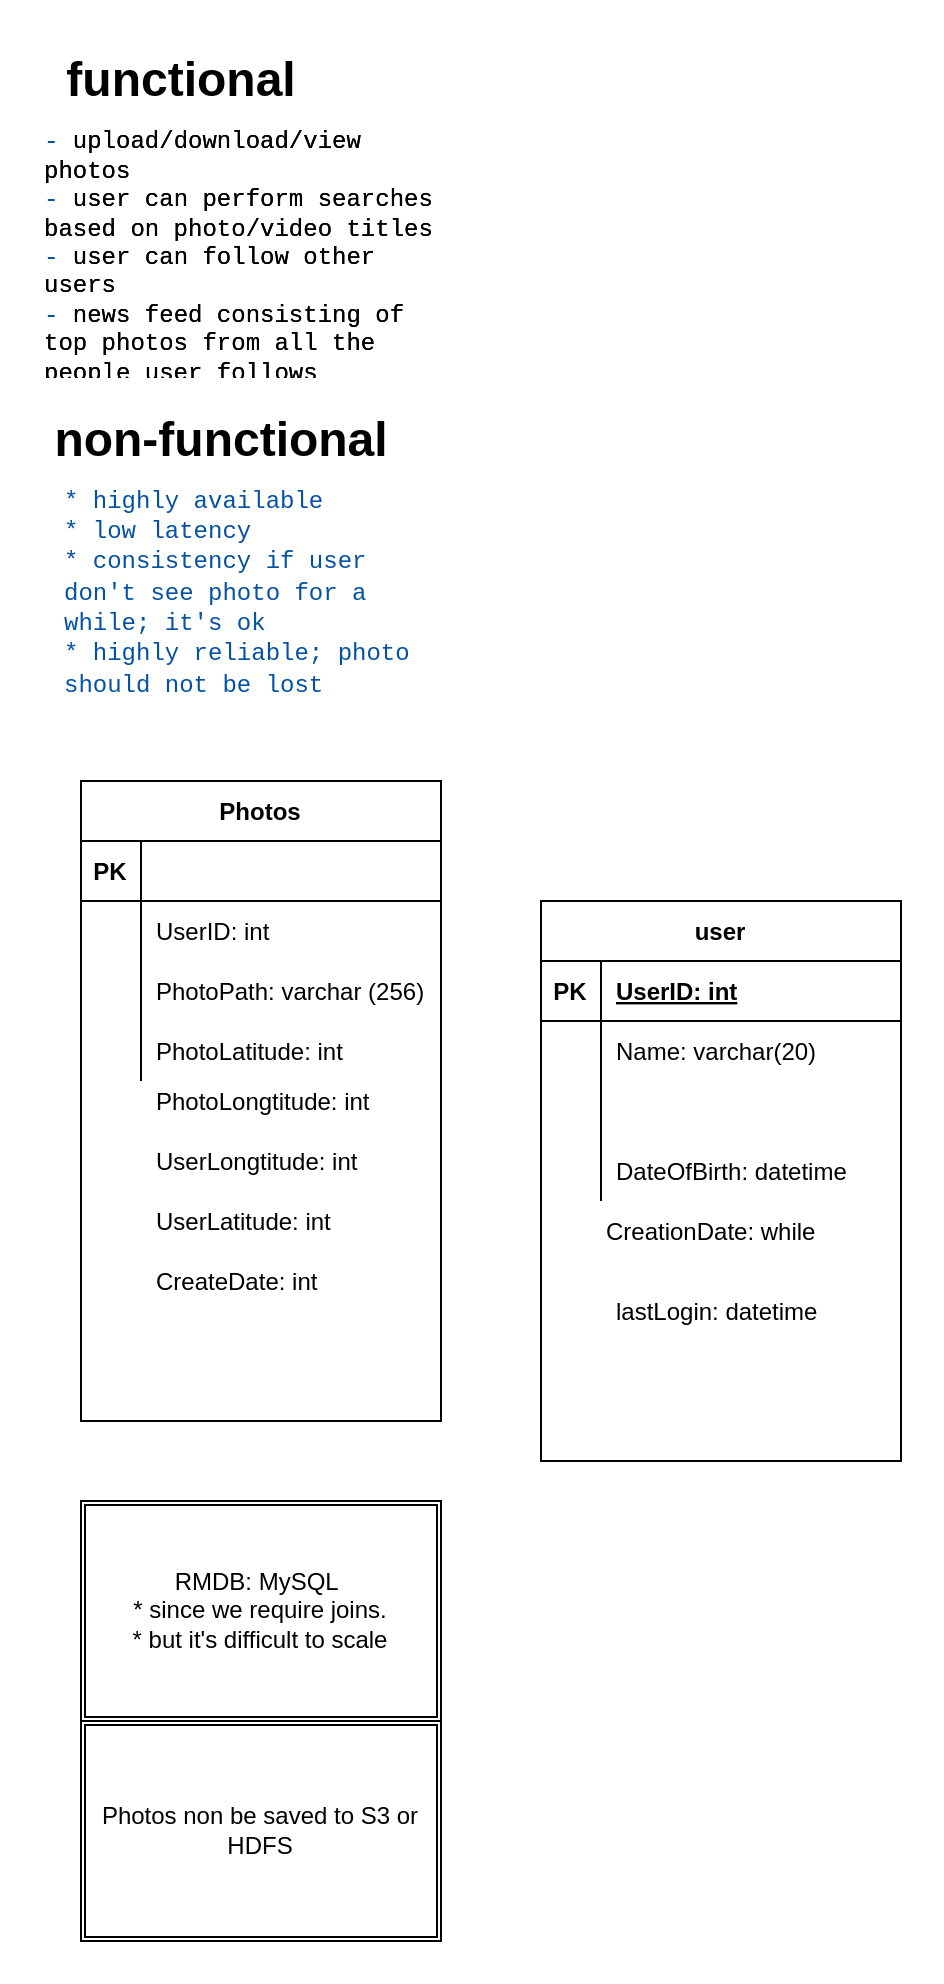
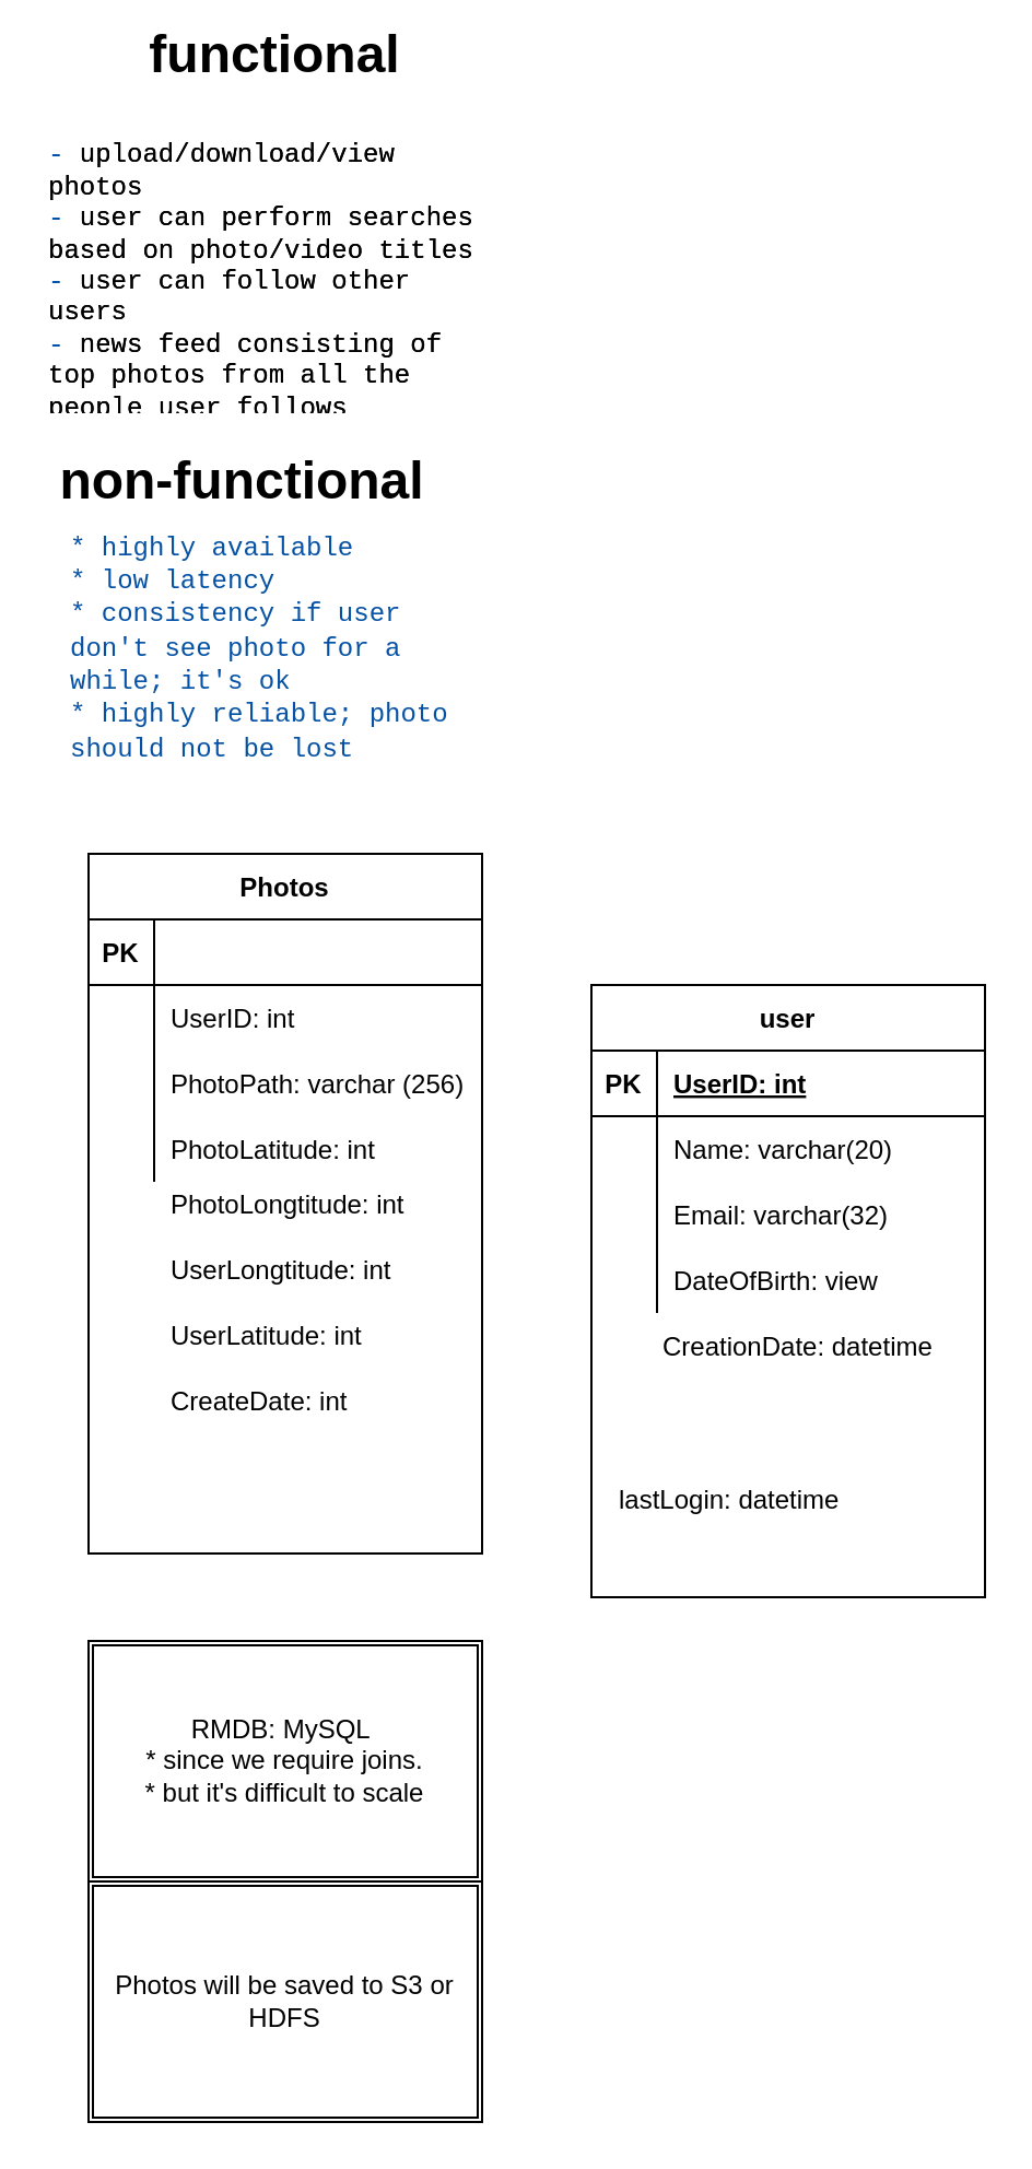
- <mxCell id="2" value="functional" style="text;strokeColor=none;fillColor=none;html=1;fontSize=24;fontStyle=1;verticalAlign=middle;align=center;" parent="1" vertex="1"><mxGeometry x="40" y="20" width="100" height="40" as="geometry" /></mxCell>
+ <mxCell id="2" value="functional" style="text;strokeColor=none;fillColor=none;html=1;fontSize=24;fontStyle=1;verticalAlign=middle;align=center;" parent="1" vertex="1"><mxGeometry x="75" y="5" width="100" height="40" as="geometry" /></mxCell>
+ <mxCell id="34" value="Email: varchar(32)" style="shape=partialRectangle;connectable=0;fillColor=none;top=0;left=0;bottom=0;right=0;align=left;spacingLeft=6;overflow=hidden;" vertex="1" parent="32"><mxGeometry x="30" width="150" height="30" as="geometry"><mxRectangle width="150" height="30" as="alternateBounds" /></mxGeometry></mxCell>
- <mxCell id="37" value="DateOfBirth: datetime" style="shape=partialRectangle;connectable=0;fillColor=none;top=0;left=0;bottom=0;right=0;align=left;spacingLeft=6;overflow=hidden;" vertex="1" parent="35"><mxGeometry x="30" width="150" height="30" as="geometry"><mxRectangle width="150" height="30" as="alternateBounds" /></mxGeometry></mxCell>
+ <mxCell id="37" value="DateOfBirth: view" style="shape=partialRectangle;connectable=0;fillColor=none;top=0;left=0;bottom=0;right=0;align=left;spacingLeft=6;overflow=hidden;" vertex="1" parent="35"><mxGeometry x="30" width="150" height="30" as="geometry"><mxRectangle width="150" height="30" as="alternateBounds" /></mxGeometry></mxCell>
- <mxCell id="38" value="CreationDate: while" style="shape=partialRectangle;connectable=0;fillColor=none;top=0;left=0;bottom=0;right=0;align=left;spacingLeft=6;overflow=hidden;" vertex="1" parent="1"><mxGeometry x="295" y="600" width="150" height="30" as="geometry"><mxRectangle width="150" height="30" as="alternateBounds" /></mxGeometry></mxCell>
+ <mxCell id="38" value="CreationDate: datetime" style="shape=partialRectangle;connectable=0;fillColor=none;top=0;left=0;bottom=0;right=0;align=left;spacingLeft=6;overflow=hidden;" vertex="1" parent="1"><mxGeometry x="295" y="600" width="150" height="30" as="geometry"><mxRectangle width="150" height="30" as="alternateBounds" /></mxGeometry></mxCell>
- <mxCell id="39" value="lastLogin: datetime" style="shape=partialRectangle;connectable=0;fillColor=none;top=0;left=0;bottom=0;right=0;align=left;spacingLeft=6;overflow=hidden;" vertex="1" parent="1"><mxGeometry x="300" y="640" width="150" height="30" as="geometry"><mxRectangle width="150" height="30" as="alternateBounds" /></mxGeometry></mxCell>
+ <mxCell id="39" value="lastLogin: datetime" style="shape=partialRectangle;connectable=0;fillColor=none;top=0;left=0;bottom=0;right=0;align=left;spacingLeft=6;overflow=hidden;" vertex="1" parent="1"><mxGeometry x="275" y="670" width="150" height="30" as="geometry"><mxRectangle width="150" height="30" as="alternateBounds" /></mxGeometry></mxCell>
- <mxCell id="41" value="Photos non be saved to S3 or HDFS" style="shape=ext;double=1;rounded=0;whiteSpace=wrap;html=1;" vertex="1" parent="1"><mxGeometry x="40" y="860" width="180" height="110" as="geometry" /></mxCell>
+ <mxCell id="41" value="Photos will be saved to S3 or HDFS" style="shape=ext;double=1;rounded=0;whiteSpace=wrap;html=1;" vertex="1" parent="1"><mxGeometry x="40" y="860" width="180" height="110" as="geometry" /></mxCell>
